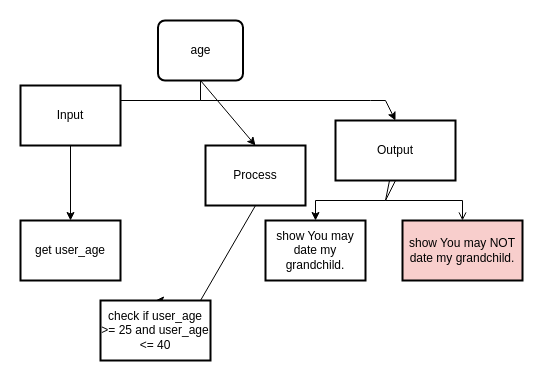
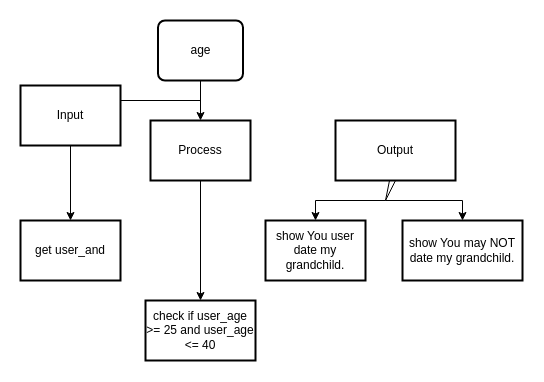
- <mxCell id="6" style="edgeStyle=none;rounded=0;html=1;exitX=0.5;exitY=1;exitDx=0;exitDy=0;entryX=0.5;entryY=0;entryDx=0;entryDy=0;" edge="1" parent="1" source="7" target="12"><mxGeometry relative="1" as="geometry"><Array as="points"><mxPoint x="200" y="100" /><mxPoint x="370" y="100" /><mxPoint x="385" y="100" /></Array></mxGeometry></mxCell>
- <mxCell id="3" value="Process" style="rounded=0;whiteSpace=wrap;html=1;absoluteArcSize=1;arcSize=14;strokeWidth=2;" vertex="1" parent="1"><mxGeometry x="205" y="145" width="100" height="60" as="geometry" /></mxCell>
+ <mxCell id="3" value="Process" style="rounded=0;whiteSpace=wrap;html=1;absoluteArcSize=1;arcSize=14;strokeWidth=2;" vertex="1" parent="1"><mxGeometry x="150" y="120" width="100" height="60" as="geometry" /></mxCell>
- <mxCell id="11" style="edgeStyle=none;rounded=0;html=1;exitX=0.5;exitY=1;exitDx=0;exitDy=0;entryX=0.5;entryY=0;entryDx=0;entryDy=0;endArrow=open;" edge="1" parent="1" source="12" target="16"><mxGeometry relative="1" as="geometry"><Array as="points"><mxPoint x="385" y="200" /><mxPoint x="462" y="200" /></Array><mxPoint x="410" y="180" as="sourcePoint" /></mxGeometry></mxCell>
+ <mxCell id="11" style="edgeStyle=none;rounded=0;html=1;exitX=0.5;exitY=1;exitDx=0;exitDy=0;entryX=0.5;entryY=0;entryDx=0;entryDy=0;" edge="1" parent="1" source="12" target="16"><mxGeometry relative="1" as="geometry"><Array as="points"><mxPoint x="385" y="200" /><mxPoint x="462" y="200" /></Array><mxPoint x="410" y="180" as="sourcePoint" /></mxGeometry></mxCell>
- <mxCell id="13" value="get user_age" style="rounded=0;whiteSpace=wrap;html=1;absoluteArcSize=1;arcSize=14;strokeWidth=2;" vertex="1" parent="1"><mxGeometry x="20" y="220" width="100" height="60" as="geometry" /></mxCell>
+ <mxCell id="13" value="get user_and" style="rounded=0;whiteSpace=wrap;html=1;absoluteArcSize=1;arcSize=14;strokeWidth=2;" vertex="1" parent="1"><mxGeometry x="20" y="220" width="100" height="60" as="geometry" /></mxCell>
- <mxCell id="14" value="show You may date my grandchild." style="rounded=0;whiteSpace=wrap;html=1;absoluteArcSize=1;arcSize=14;strokeWidth=2;" vertex="1" parent="1"><mxGeometry x="265" y="220" width="100" height="60" as="geometry" /></mxCell>
+ <mxCell id="14" value="show You user date my grandchild." style="rounded=0;whiteSpace=wrap;html=1;absoluteArcSize=1;arcSize=14;strokeWidth=2;" vertex="1" parent="1"><mxGeometry x="265" y="220" width="100" height="60" as="geometry" /></mxCell>
- <mxCell id="16" value="show You may NOT date my grandchild." style="rounded=0;whiteSpace=wrap;html=1;absoluteArcSize=1;arcSize=14;strokeWidth=2;fillColor=#f8cecc;" vertex="1" parent="1"><mxGeometry x="402" y="220" width="120" height="60" as="geometry" /></mxCell>
+ <mxCell id="16" value="show You may NOT date my grandchild." style="rounded=0;whiteSpace=wrap;html=1;absoluteArcSize=1;arcSize=14;strokeWidth=2;" vertex="1" parent="1"><mxGeometry x="402" y="220" width="120" height="60" as="geometry" /></mxCell>
- <mxCell id="15" value="check if user_age &amp;gt;= 25 and user_age &amp;lt;= 40" style="rounded=0;whiteSpace=wrap;html=1;absoluteArcSize=1;arcSize=14;strokeWidth=2;" vertex="1" parent="1"><mxGeometry x="100" y="300" width="110" height="60" as="geometry" /></mxCell>
+ <mxCell id="15" value="check if user_age &amp;gt;= 25 and user_age &amp;lt;= 40" style="rounded=0;whiteSpace=wrap;html=1;absoluteArcSize=1;arcSize=14;strokeWidth=2;" vertex="1" parent="1"><mxGeometry x="145" y="300" width="110" height="60" as="geometry" /></mxCell>
